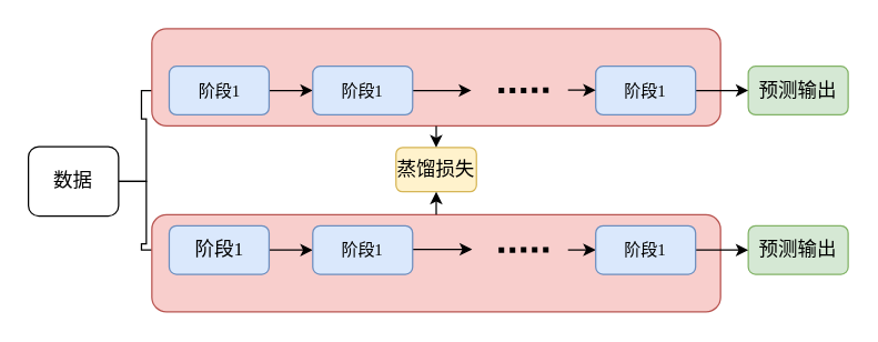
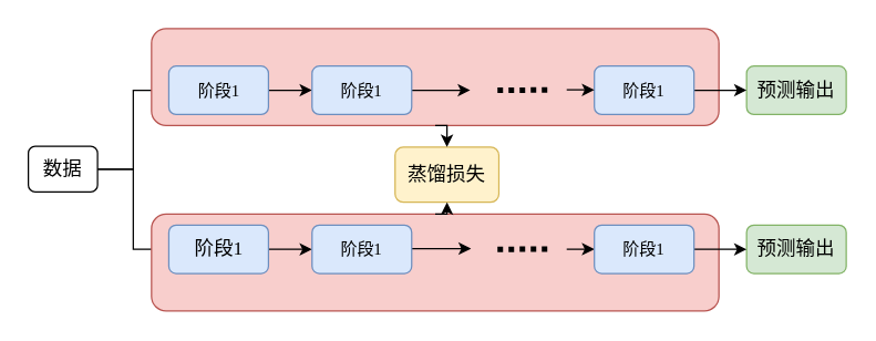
- <mxCell id="5" value="&lt;font style=&quot;font-size: 14px;&quot; face=&quot;宋体&quot;&gt;蒸馏损失&lt;/font&gt;" style="rounded=1;whiteSpace=wrap;html=1;fillColor=#fff2cc;strokeColor=#d6b656;" vertex="1" parent="1"><mxGeometry x="285" y="105.5" width="58" height="32" as="geometry" /></mxCell>
+ <mxCell id="5" value="&lt;font style=&quot;font-size: 14px;&quot; face=&quot;宋体&quot;&gt;蒸馏损失&lt;/font&gt;" style="rounded=1;whiteSpace=wrap;html=1;fillColor=#fff2cc;strokeColor=#d6b656;" vertex="1" parent="1"><mxGeometry x="285" y="105.5" width="75" height="40" as="geometry" /></mxCell>
- <mxCell id="4" value="&lt;font style=&quot;font-size: 14px;&quot; face=&quot;宋体&quot;&gt;数据&lt;/font&gt;" style="rounded=1;whiteSpace=wrap;html=1;" parent="1" vertex="1"><mxGeometry x="20" y="105" width="65" height="50" as="geometry" /></mxCell>
+ <mxCell id="4" value="&lt;font style=&quot;font-size: 14px;&quot; face=&quot;宋体&quot;&gt;数据&lt;/font&gt;" style="rounded=1;whiteSpace=wrap;html=1;" parent="1" vertex="1"><mxGeometry x="20" y="105" width="50" height="33" as="geometry" /></mxCell>
